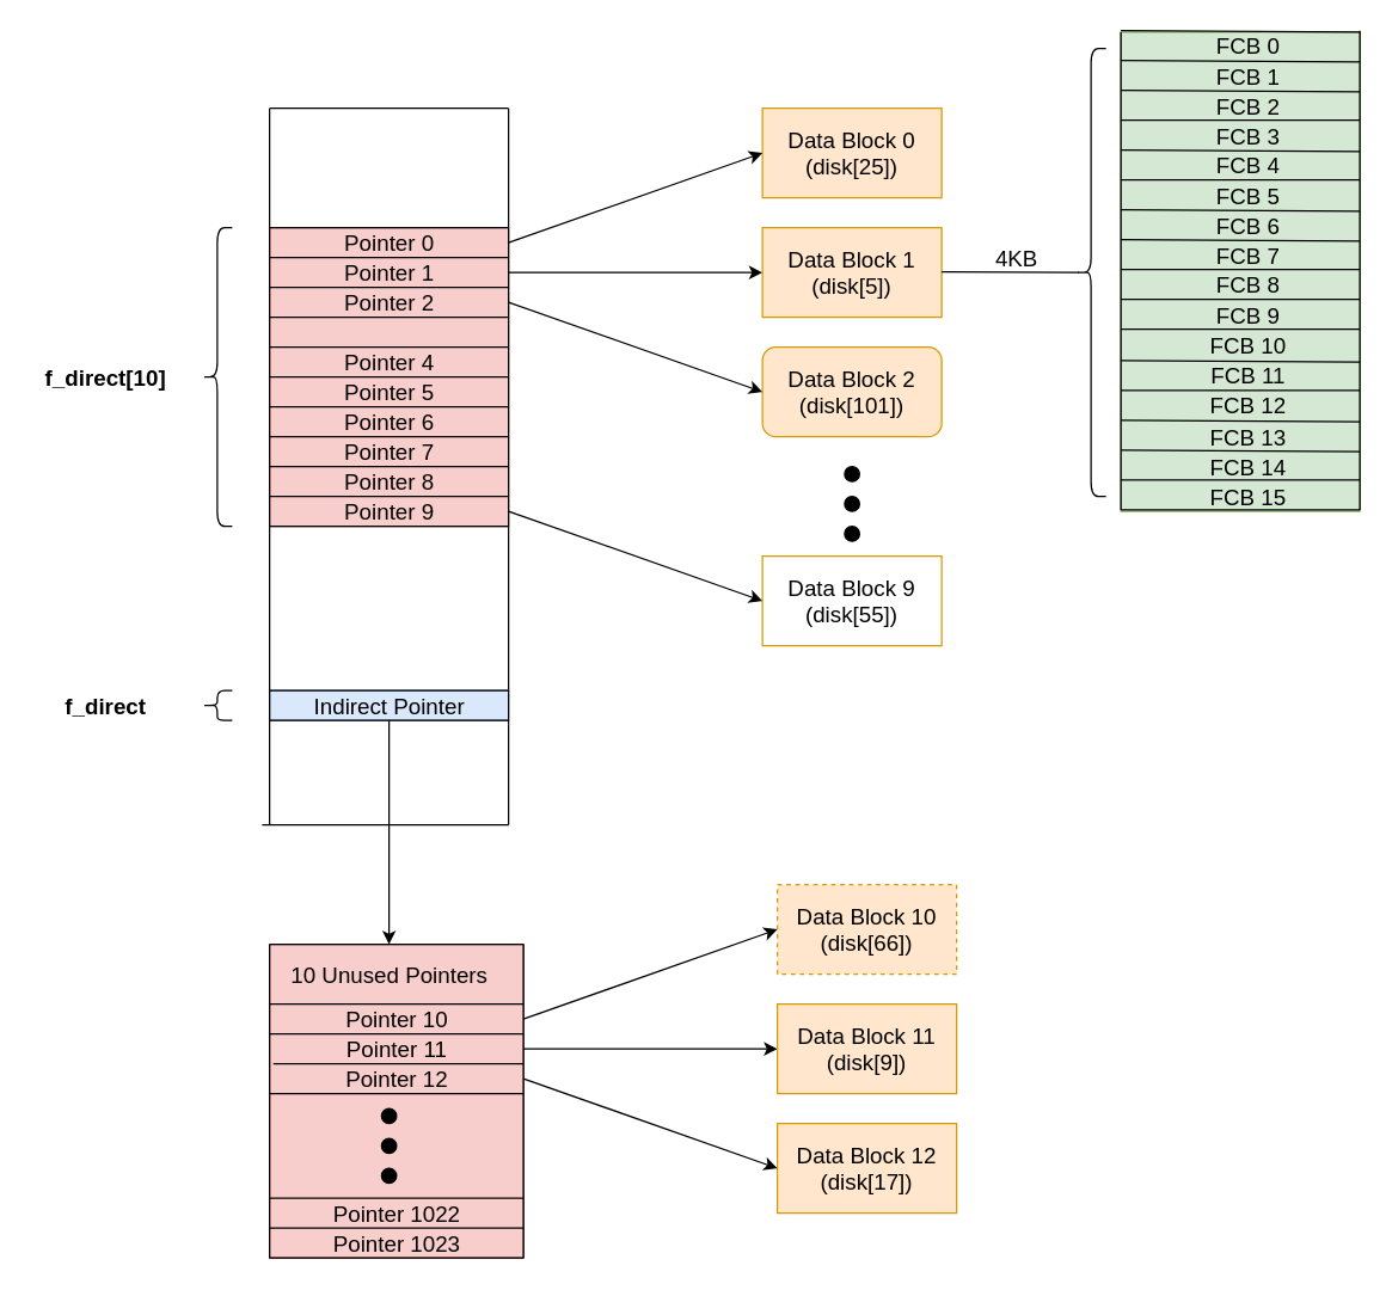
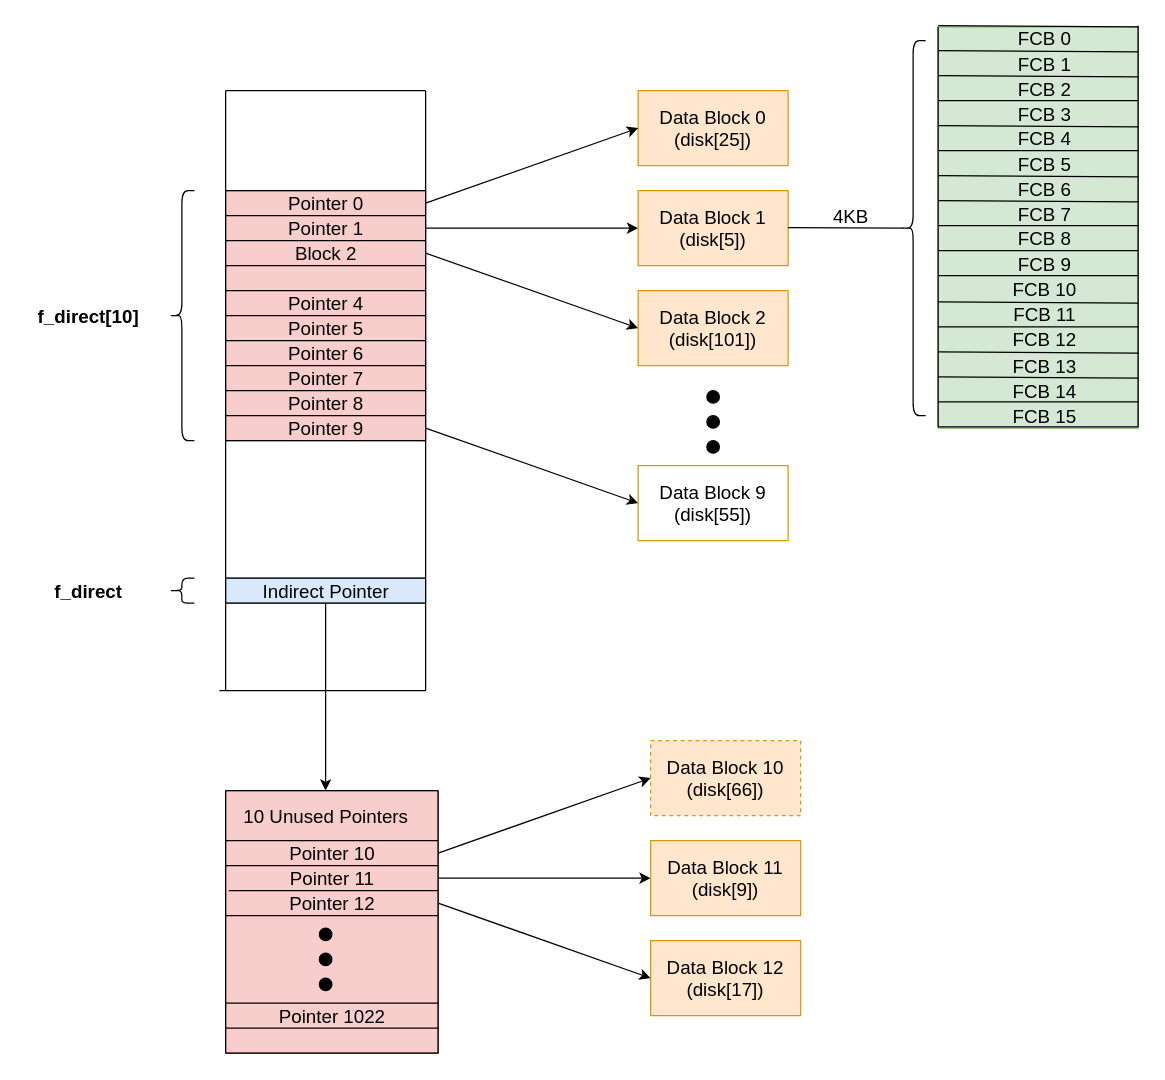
- <mxCell id="27" value="Pointer 2" style="text;html=1;resizable=0;autosize=1;align=center;verticalAlign=middle;points=[];fillColor=none;strokeColor=none;rounded=0;fontSize=15;" vertex="1" parent="1"><mxGeometry x="220" y="192" width="80" height="20" as="geometry" /></mxCell>
+ <mxCell id="27" value="Block 2" style="text;html=1;resizable=0;autosize=1;align=center;verticalAlign=middle;points=[];fillColor=none;strokeColor=none;rounded=0;fontSize=15;" vertex="1" parent="1"><mxGeometry x="220" y="192" width="80" height="20" as="geometry" /></mxCell>
- <mxCell id="39" value="Data Block 2&lt;br&gt;(disk[101])" style="whiteSpace=wrap;html=1;fontSize=15;fillColor=#ffe6cc;strokeColor=#d79b00;rounded=1;" vertex="1" parent="1"><mxGeometry x="510" y="232" width="120" height="60" as="geometry" /></mxCell>
+ <mxCell id="39" value="Data Block 2&lt;br&gt;(disk[101])" style="rounded=0;whiteSpace=wrap;html=1;fontSize=15;fillColor=#ffe6cc;strokeColor=#d79b00;" vertex="1" parent="1"><mxGeometry x="510" y="232" width="120" height="60" as="geometry" /></mxCell>
- <mxCell id="57" value="Pointer 1023" style="text;html=1;resizable=0;autosize=1;align=center;verticalAlign=middle;points=[];fillColor=none;strokeColor=none;rounded=0;fontSize=15;" vertex="1" parent="1"><mxGeometry x="215" y="822" width="100" height="20" as="geometry" /></mxCell>
